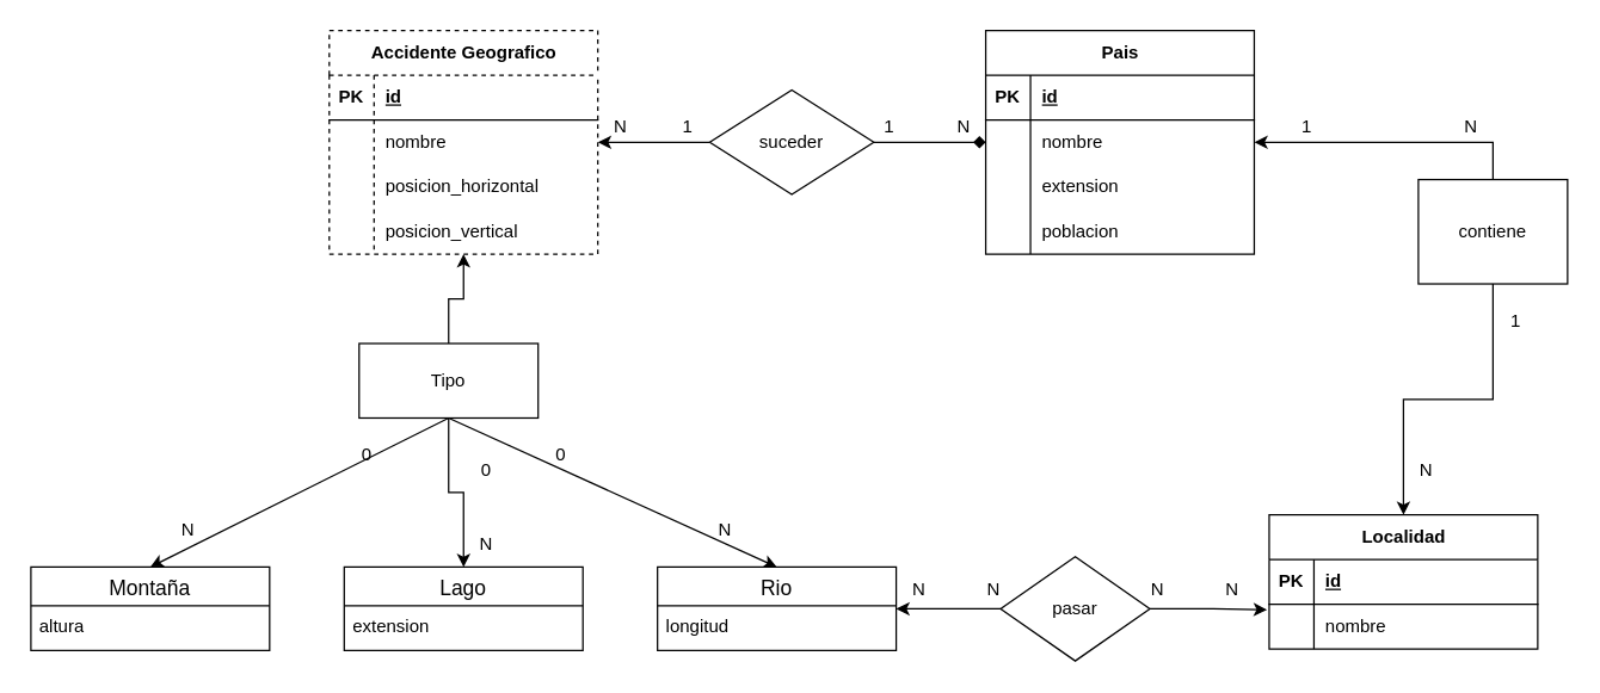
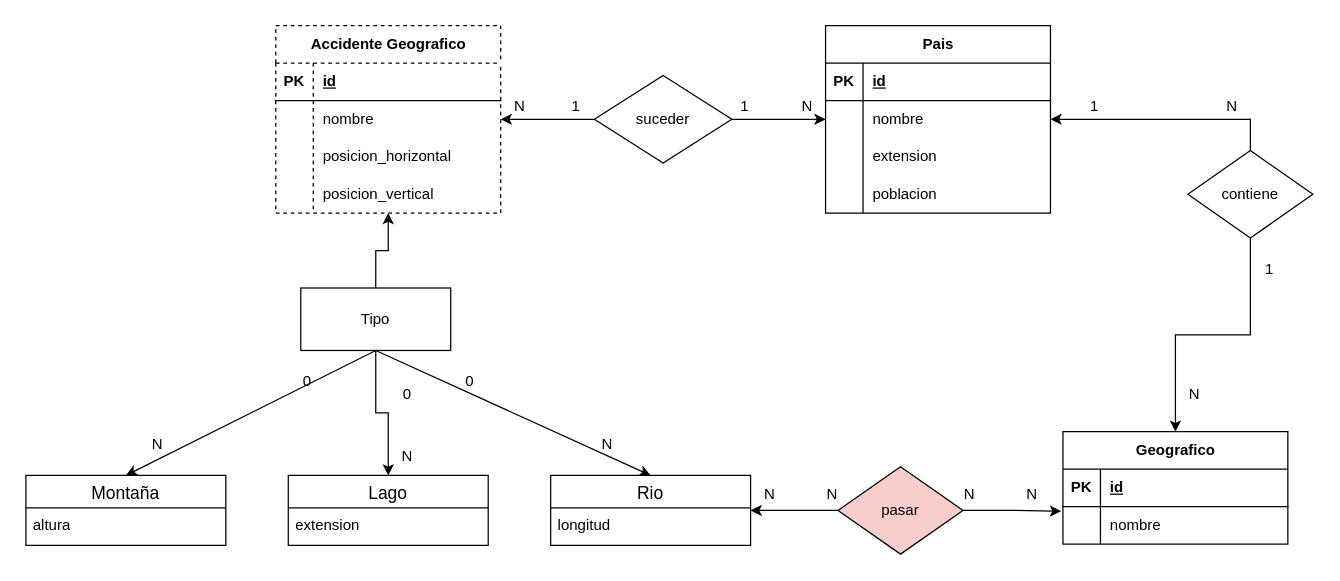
- <mxCell id="46" style="edgeStyle=orthogonalEdgeStyle;rounded=0;orthogonalLoop=1;jettySize=auto;html=1;entryX=0;entryY=0.5;entryDx=0;entryDy=0;endArrow=diamond;" parent="1" source="47" target="15" edge="1"><mxGeometry relative="1" as="geometry" /></mxCell>
+ <mxCell id="46" style="edgeStyle=orthogonalEdgeStyle;rounded=0;orthogonalLoop=1;jettySize=auto;html=1;entryX=0;entryY=0.5;entryDx=0;entryDy=0;" parent="1" source="47" target="15" edge="1"><mxGeometry relative="1" as="geometry" /></mxCell>
- <mxCell id="68" value="contiene" style="whiteSpace=wrap;html=1;rounded=0;" vertex="1" parent="1"><mxGeometry x="950" y="120" width="100" height="70" as="geometry" /></mxCell>
+ <mxCell id="68" value="contiene" style="rhombus;whiteSpace=wrap;html=1;" vertex="1" parent="1"><mxGeometry x="950" y="120" width="100" height="70" as="geometry" /></mxCell>
- <mxCell id="55" value="Localidad" style="shape=table;startSize=30;container=1;collapsible=1;childLayout=tableLayout;fixedRows=1;rowLines=0;fontStyle=1;align=center;resizeLast=1;html=1;" parent="1" vertex="1"><mxGeometry x="850" y="345" width="180" height="90" as="geometry" /></mxCell>
+ <mxCell id="55" value="Geografico" style="shape=table;startSize=30;container=1;collapsible=1;childLayout=tableLayout;fixedRows=1;rowLines=0;fontStyle=1;align=center;resizeLast=1;html=1;" parent="1" vertex="1"><mxGeometry x="850" y="345" width="180" height="90" as="geometry" /></mxCell>
- <mxCell id="53" value="pasar" style="rhombus;whiteSpace=wrap;html=1;" parent="1" vertex="1"><mxGeometry x="670" y="373" width="100" height="70" as="geometry" /></mxCell>
+ <mxCell id="53" value="pasar" style="rhombus;whiteSpace=wrap;html=1;fillColor=#f8cecc;" parent="1" vertex="1"><mxGeometry x="670" y="373" width="100" height="70" as="geometry" /></mxCell>
